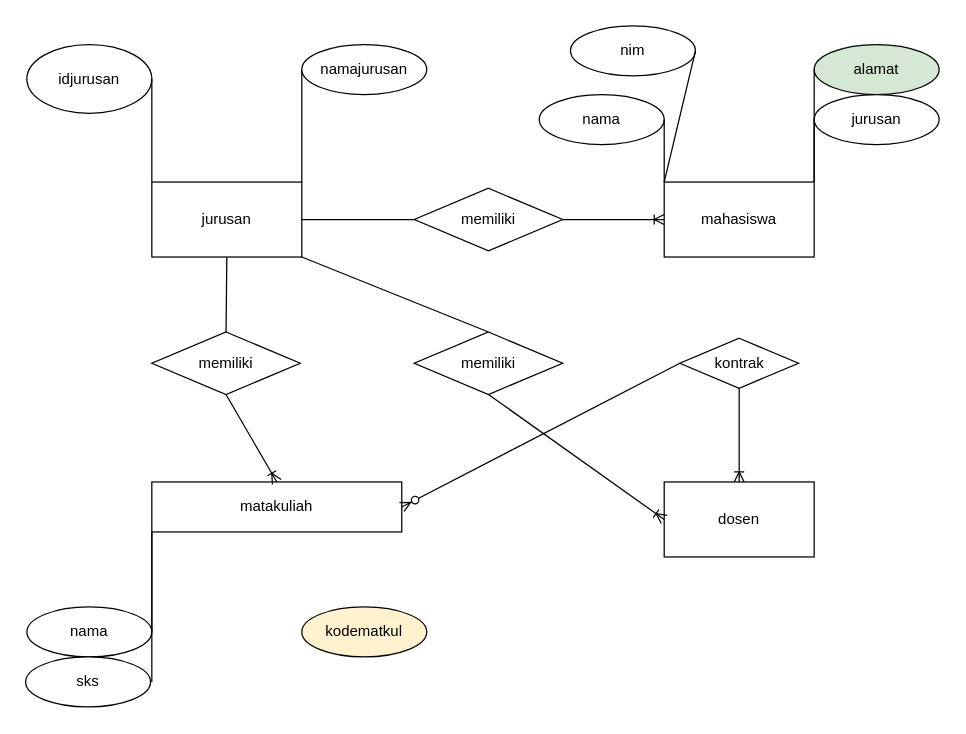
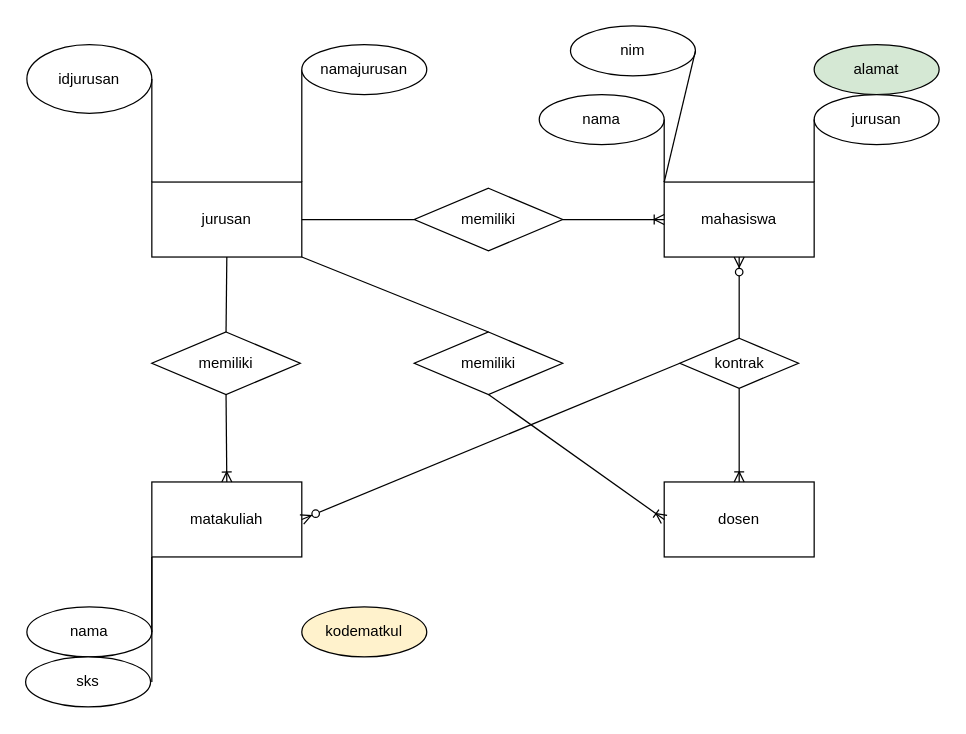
- <mxCell id="26" value="" style="fontSize=12;html=1;endArrow=ERoneToOne;rounded=0;entryX=0;entryY=0.5;entryDx=0;entryDy=0;exitX=1;exitY=0;exitDx=0;exitDy=0;" edge="1" parent="1" source="5" target="21"><mxGeometry width="100" height="100" relative="1" as="geometry"><mxPoint x="651" y="145" as="sourcePoint" /><mxPoint x="661" y="105" as="targetPoint" /></mxGeometry></mxCell>
+ <mxCell id="12" value="" style="fontSize=12;html=1;endArrow=ERzeroToMany;rounded=0;exitX=0.5;exitY=0;exitDx=0;exitDy=0;" edge="1" parent="1" source="4" target="5"><mxGeometry width="100" height="100" relative="1" as="geometry"><mxPoint x="581" y="465" as="sourcePoint" /><mxPoint x="691" y="555" as="targetPoint" /></mxGeometry></mxCell>
- <mxCell id="7" value="matakuliah" style="rounded=0;whiteSpace=wrap;html=1;" vertex="1" parent="1"><mxGeometry x="121" y="385" width="200" height="40" as="geometry" /></mxCell>
+ <mxCell id="7" value="matakuliah" style="rounded=0;whiteSpace=wrap;html=1;" vertex="1" parent="1"><mxGeometry x="121" y="385" width="120" height="60" as="geometry" /></mxCell>
